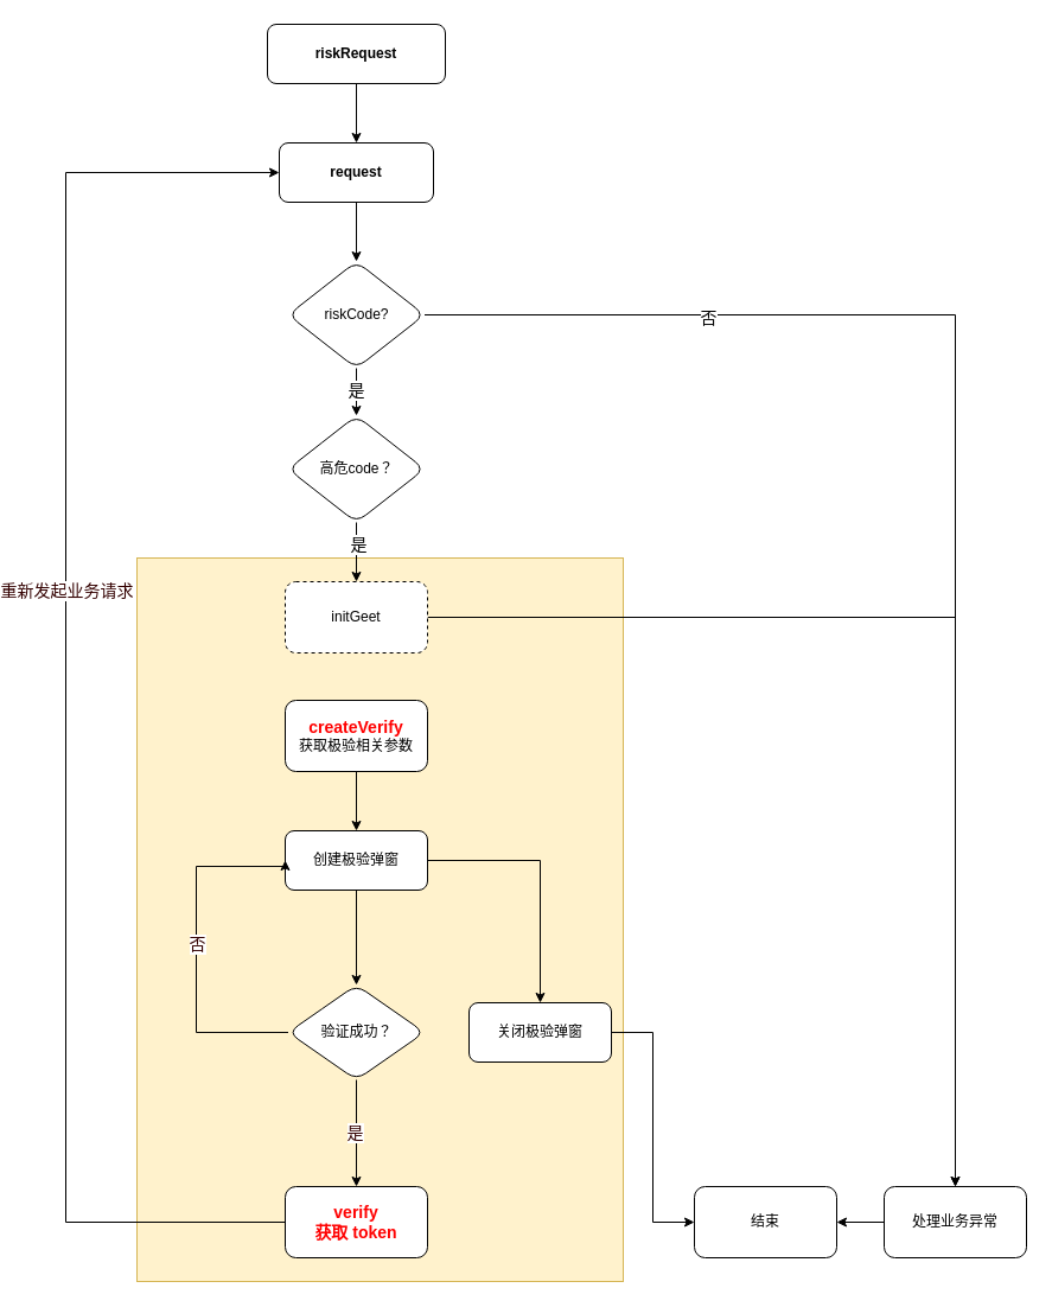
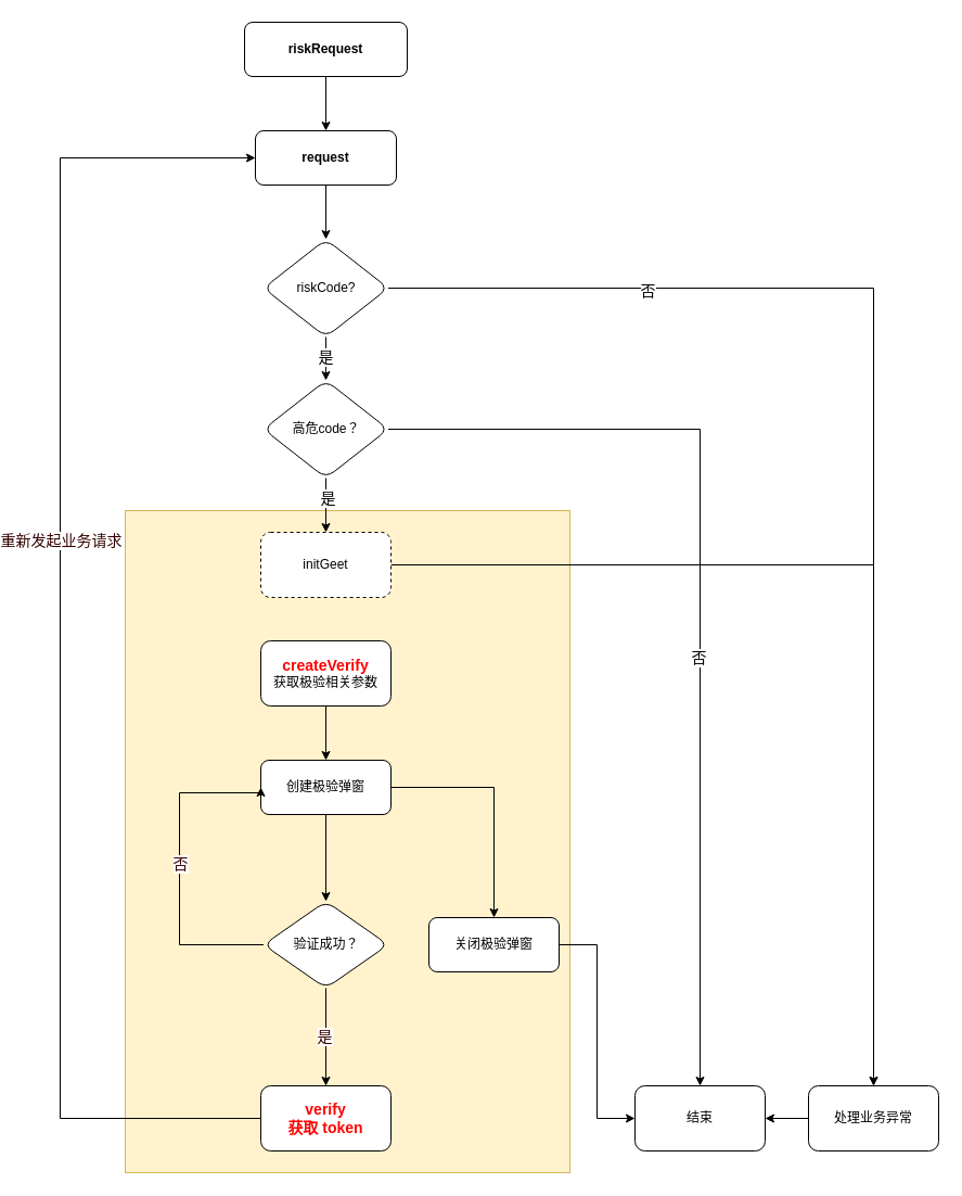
+ <mxCell id="14" style="edgeStyle=orthogonalEdgeStyle;rounded=0;orthogonalLoop=1;jettySize=auto;html=1;entryX=0.5;entryY=0;entryDx=0;entryDy=0;fontSize=14;fontColor=#000000;" edge="1" parent="1" source="16" target="34"><mxGeometry relative="1" as="geometry" /></mxCell>
+ <mxCell id="15" value="否" style="edgeLabel;html=1;align=center;verticalAlign=middle;resizable=0;points=[];fontSize=14;fontColor=#000000;" vertex="1" connectable="0" parent="14"><mxGeometry x="0.113" y="-2" relative="1" as="geometry"><mxPoint y="1" as="offset" /></mxGeometry></mxCell>
